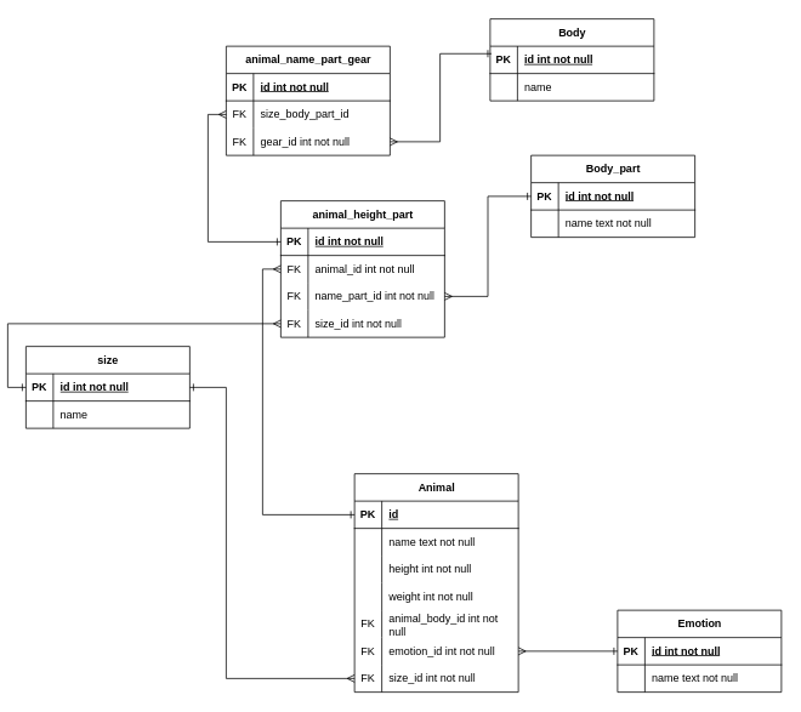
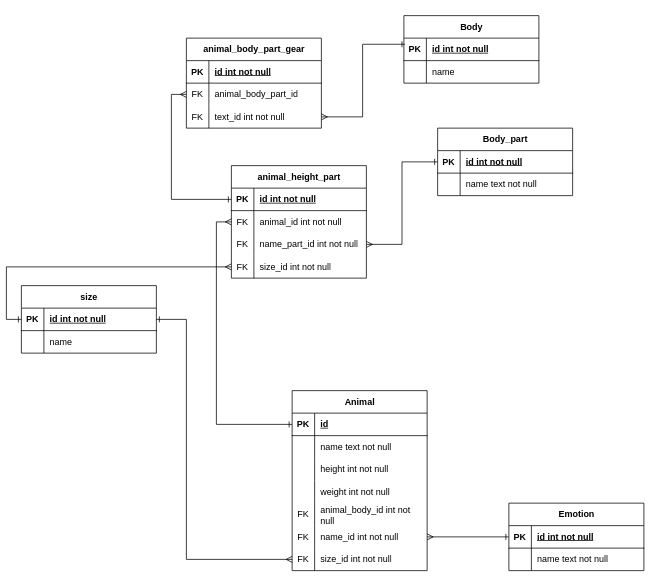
- <mxCell id="58" value="animal_name_part_gear" style="shape=table;startSize=30;container=1;collapsible=1;childLayout=tableLayout;fixedRows=1;rowLines=0;fontStyle=1;align=center;resizeLast=1;html=1;" parent="1" vertex="1"><mxGeometry width="180" height="120" as="geometry" x="240" y="50" /></mxCell>
+ <mxCell id="58" value="animal_body_part_gear" style="shape=table;startSize=30;container=1;collapsible=1;childLayout=tableLayout;fixedRows=1;rowLines=0;fontStyle=1;align=center;resizeLast=1;html=1;" parent="1" vertex="1"><mxGeometry width="180" height="120" as="geometry" x="240" y="50" /></mxCell>
- <mxCell id="64" value="size_body_part_id" style="shape=partialRectangle;connectable=0;fillColor=none;top=0;left=0;bottom=0;right=0;align=left;spacingLeft=6;overflow=hidden;whiteSpace=wrap;html=1;" parent="62" vertex="1"><mxGeometry x="30" width="150" height="30" as="geometry"><mxRectangle width="150" height="30" as="alternateBounds" /></mxGeometry></mxCell>
+ <mxCell id="64" value="animal_body_part_id" style="shape=partialRectangle;connectable=0;fillColor=none;top=0;left=0;bottom=0;right=0;align=left;spacingLeft=6;overflow=hidden;whiteSpace=wrap;html=1;" parent="62" vertex="1"><mxGeometry x="30" width="150" height="30" as="geometry"><mxRectangle width="150" height="30" as="alternateBounds" /></mxGeometry></mxCell>
- <mxCell id="67" value="gear_id int not null" style="shape=partialRectangle;connectable=0;fillColor=none;top=0;left=0;bottom=0;right=0;align=left;spacingLeft=6;overflow=hidden;whiteSpace=wrap;html=1;" parent="65" vertex="1"><mxGeometry x="30" width="150" height="30" as="geometry"><mxRectangle width="150" height="30" as="alternateBounds" /></mxGeometry></mxCell>
+ <mxCell id="67" value="text_id int not null" style="shape=partialRectangle;connectable=0;fillColor=none;top=0;left=0;bottom=0;right=0;align=left;spacingLeft=6;overflow=hidden;whiteSpace=wrap;html=1;" parent="65" vertex="1"><mxGeometry x="30" width="150" height="30" as="geometry"><mxRectangle width="150" height="30" as="alternateBounds" /></mxGeometry></mxCell>
- <mxCell id="20" value="emotion_id int not null" style="shape=partialRectangle;connectable=0;fillColor=none;top=0;left=0;bottom=0;right=0;align=left;spacingLeft=6;overflow=hidden;whiteSpace=wrap;html=1;" parent="18" vertex="1"><mxGeometry x="30" width="150" height="30" as="geometry"><mxRectangle width="150" height="30" as="alternateBounds" /></mxGeometry></mxCell>
+ <mxCell id="20" value="name_id int not null" style="shape=partialRectangle;connectable=0;fillColor=none;top=0;left=0;bottom=0;right=0;align=left;spacingLeft=6;overflow=hidden;whiteSpace=wrap;html=1;" parent="18" vertex="1"><mxGeometry x="30" width="150" height="30" as="geometry"><mxRectangle width="150" height="30" as="alternateBounds" /></mxGeometry></mxCell>
